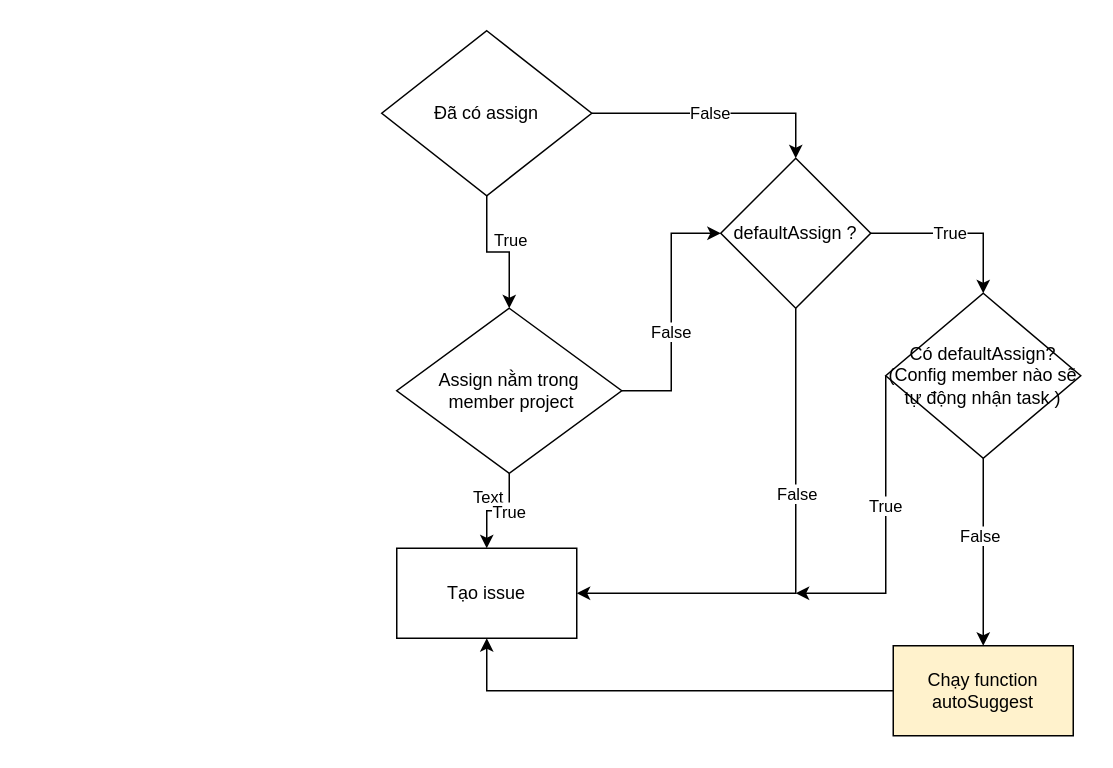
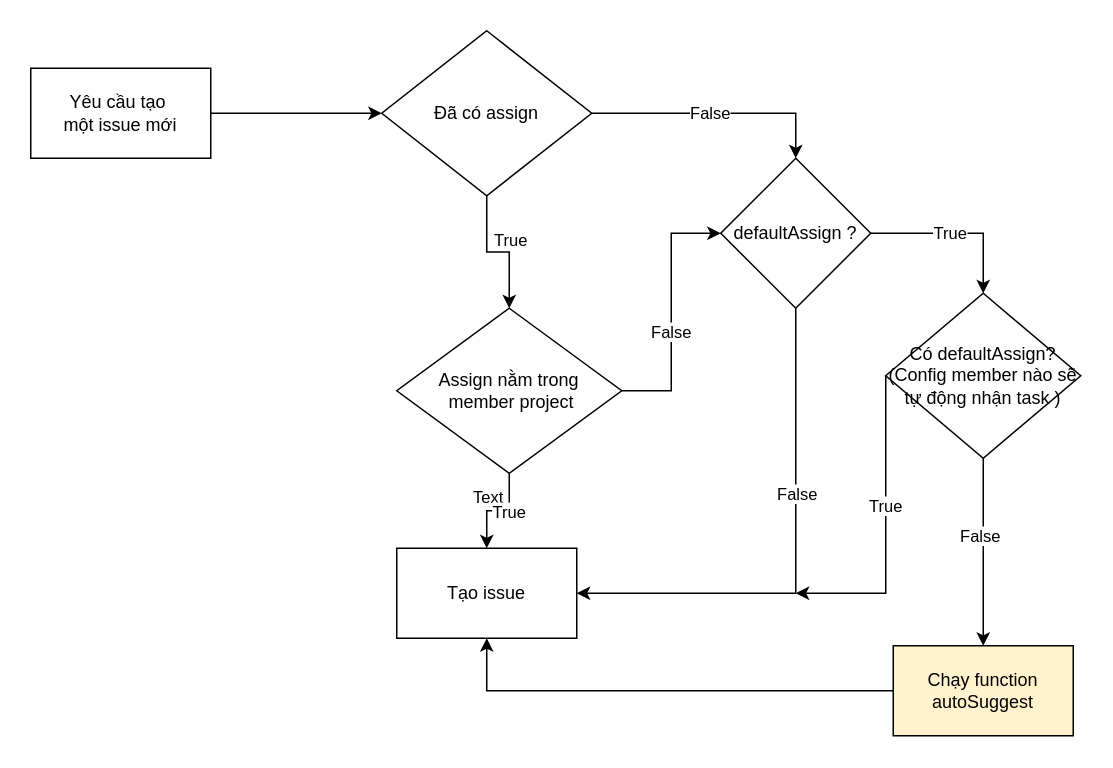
+ <mxCell id="3" value="Yêu cầu tạo&amp;nbsp;&lt;br&gt;một issue mới" style="rounded=0;whiteSpace=wrap;html=1;" vertex="1" parent="1"><mxGeometry x="20" y="45" width="120" height="60" as="geometry" /></mxCell>
+ <mxCell id="2" style="edgeStyle=orthogonalEdgeStyle;rounded=0;orthogonalLoop=1;jettySize=auto;html=1;exitX=1;exitY=0.5;exitDx=0;exitDy=0;" edge="1" parent="1" source="3" target="8"><mxGeometry relative="1" as="geometry" /></mxCell>
